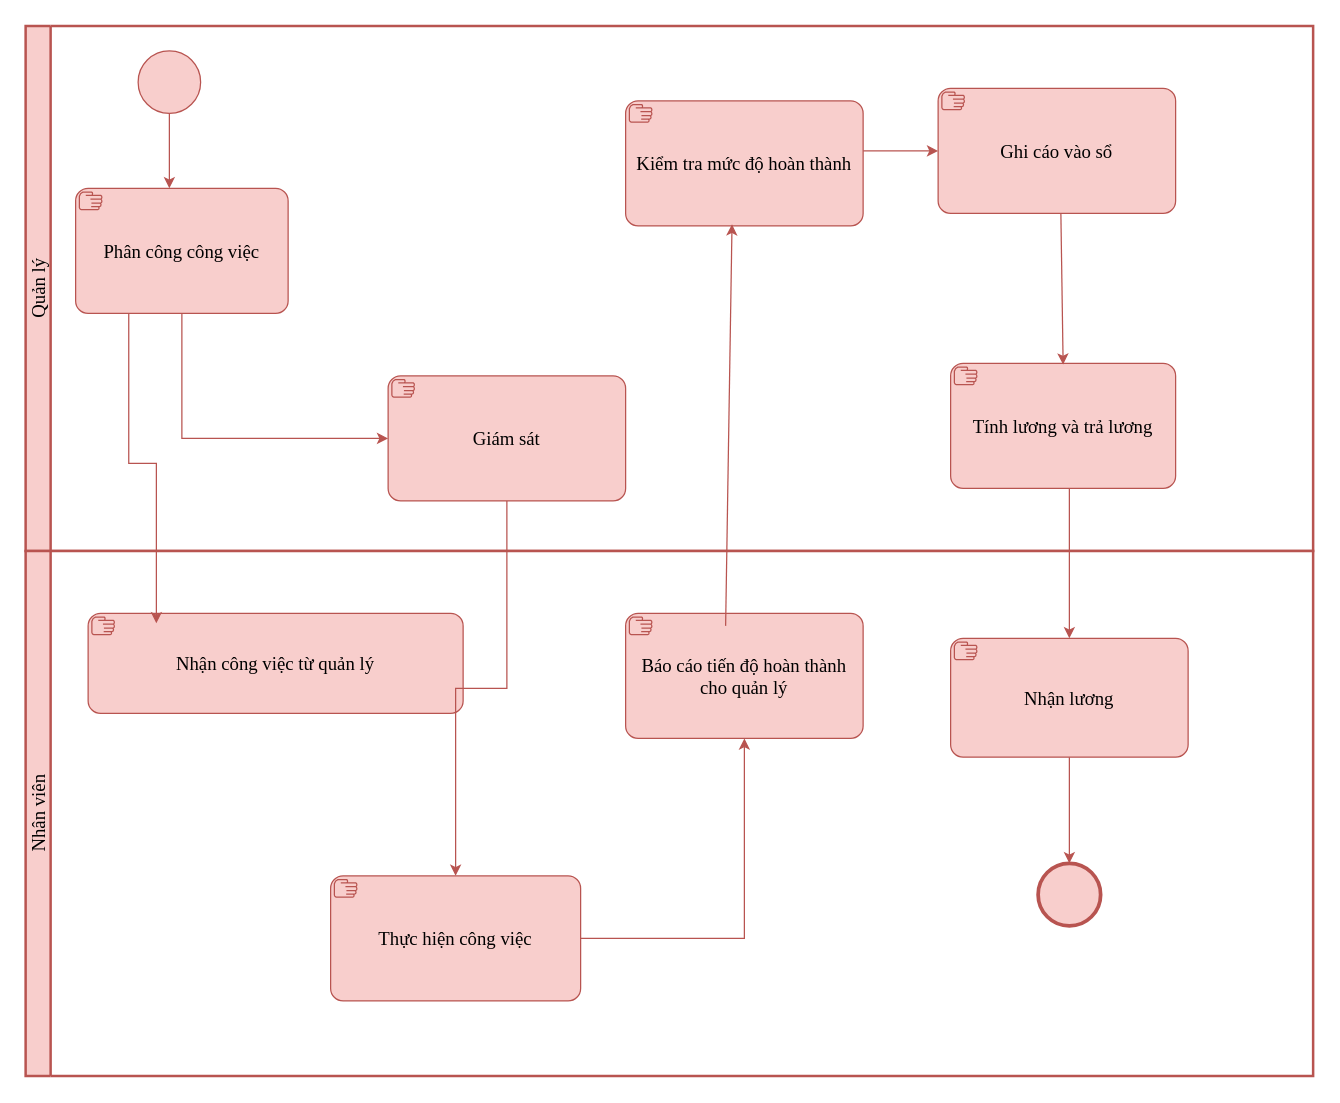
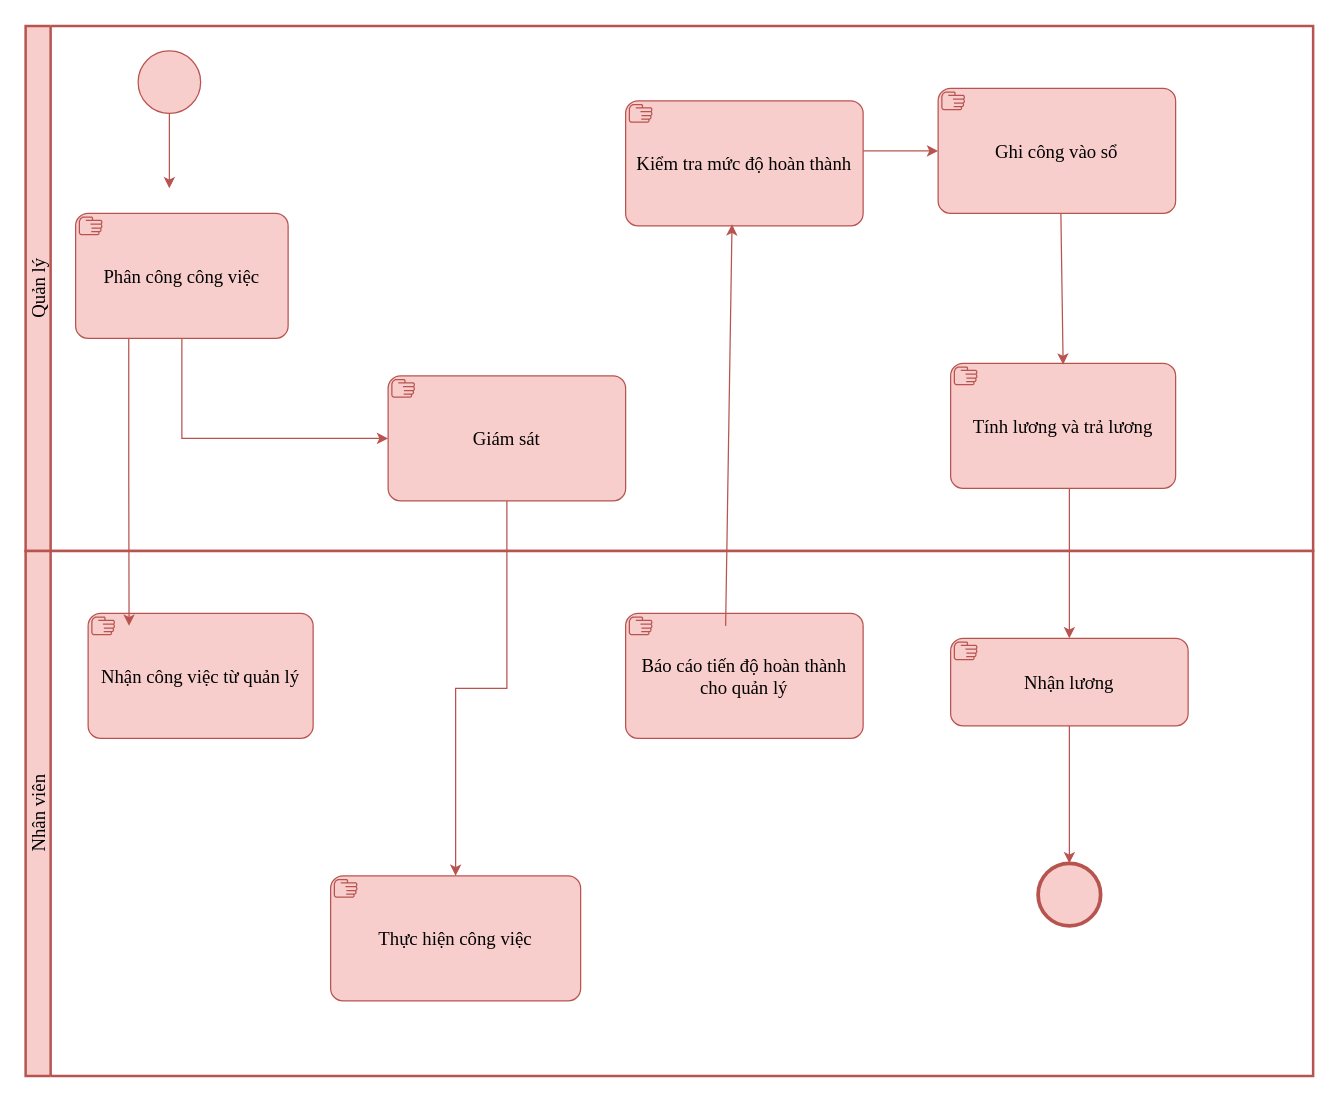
- <mxCell id="5" value="Ghi cáo vào sổ" style="points=[[0.25,0,0],[0.5,0,0],[0.75,0,0],[1,0.25,0],[1,0.5,0],[1,0.75,0],[0.75,1,0],[0.5,1,0],[0.25,1,0],[0,0.75,0],[0,0.5,0],[0,0.25,0]];shape=mxgraph.bpmn.task;whiteSpace=wrap;rectStyle=rounded;size=10;html=1;container=1;expand=0;collapsible=0;taskMarker=manual;fillColor=#f8cecc;strokeColor=#b85450;fontFamily=Times New Roman;fontSize=15;" parent="2" vertex="1"><mxGeometry x="730" y="50" width="190" height="100" as="geometry" /></mxCell>
+ <mxCell id="5" value="Ghi công vào sổ" style="points=[[0.25,0,0],[0.5,0,0],[0.75,0,0],[1,0.25,0],[1,0.5,0],[1,0.75,0],[0.75,1,0],[0.5,1,0],[0.25,1,0],[0,0.75,0],[0,0.5,0],[0,0.25,0]];shape=mxgraph.bpmn.task;whiteSpace=wrap;rectStyle=rounded;size=10;html=1;container=1;expand=0;collapsible=0;taskMarker=manual;fillColor=#f8cecc;strokeColor=#b85450;fontFamily=Times New Roman;fontSize=15;" parent="2" vertex="1"><mxGeometry x="730" y="50" width="190" height="100" as="geometry" /></mxCell>
- <mxCell id="3" value="Phân công công việc" style="points=[[0.25,0,0],[0.5,0,0],[0.75,0,0],[1,0.25,0],[1,0.5,0],[1,0.75,0],[0.75,1,0],[0.5,1,0],[0.25,1,0],[0,0.75,0],[0,0.5,0],[0,0.25,0]];shape=mxgraph.bpmn.task;whiteSpace=wrap;rectStyle=rounded;size=10;html=1;container=1;expand=0;collapsible=0;taskMarker=manual;fillColor=#f8cecc;strokeColor=#b85450;fontFamily=Times New Roman;fontSize=15;" parent="2" vertex="1"><mxGeometry x="40" y="130" width="170" height="100" as="geometry" /></mxCell>
+ <mxCell id="3" value="Phân công công việc" style="points=[[0.25,0,0],[0.5,0,0],[0.75,0,0],[1,0.25,0],[1,0.5,0],[1,0.75,0],[0.75,1,0],[0.5,1,0],[0.25,1,0],[0,0.75,0],[0,0.5,0],[0,0.25,0]];shape=mxgraph.bpmn.task;whiteSpace=wrap;rectStyle=rounded;size=10;html=1;container=1;expand=0;collapsible=0;taskMarker=manual;fillColor=#f8cecc;strokeColor=#b85450;fontFamily=Times New Roman;fontSize=15;" parent="2" vertex="1"><mxGeometry x="40" y="150" width="170" height="100" as="geometry" /></mxCell>
- <mxCell id="14" value="Nhận công việc từ quản lý" style="points=[[0.25,0,0],[0.5,0,0],[0.75,0,0],[1,0.25,0],[1,0.5,0],[1,0.75,0],[0.75,1,0],[0.5,1,0],[0.25,1,0],[0,0.75,0],[0,0.5,0],[0,0.25,0]];shape=mxgraph.bpmn.task;whiteSpace=wrap;rectStyle=rounded;size=10;html=1;container=1;expand=0;collapsible=0;taskMarker=manual;fillColor=#f8cecc;strokeColor=#b85450;fontFamily=Times New Roman;fontSize=15;" parent="13" vertex="1"><mxGeometry x="50" y="50" width="300" height="80" as="geometry" /></mxCell>
+ <mxCell id="14" value="Nhận công việc từ quản lý" style="points=[[0.25,0,0],[0.5,0,0],[0.75,0,0],[1,0.25,0],[1,0.5,0],[1,0.75,0],[0.75,1,0],[0.5,1,0],[0.25,1,0],[0,0.75,0],[0,0.5,0],[0,0.25,0]];shape=mxgraph.bpmn.task;whiteSpace=wrap;rectStyle=rounded;size=10;html=1;container=1;expand=0;collapsible=0;taskMarker=manual;fillColor=#f8cecc;strokeColor=#b85450;fontFamily=Times New Roman;fontSize=15;" parent="13" vertex="1"><mxGeometry x="50" y="50" width="180" height="100" as="geometry" /></mxCell>
- <mxCell id="18" value="Nhận lương" style="points=[[0.25,0,0],[0.5,0,0],[0.75,0,0],[1,0.25,0],[1,0.5,0],[1,0.75,0],[0.75,1,0],[0.5,1,0],[0.25,1,0],[0,0.75,0],[0,0.5,0],[0,0.25,0]];shape=mxgraph.bpmn.task;whiteSpace=wrap;rectStyle=rounded;size=10;html=1;container=1;expand=0;collapsible=0;taskMarker=manual;fillColor=#f8cecc;strokeColor=#b85450;fontFamily=Times New Roman;fontSize=15;" parent="13" vertex="1"><mxGeometry x="740" y="70" width="190" height="95" as="geometry" /></mxCell>
+ <mxCell id="18" value="Nhận lương" style="points=[[0.25,0,0],[0.5,0,0],[0.75,0,0],[1,0.25,0],[1,0.5,0],[1,0.75,0],[0.75,1,0],[0.5,1,0],[0.25,1,0],[0,0.75,0],[0,0.5,0],[0,0.25,0]];shape=mxgraph.bpmn.task;whiteSpace=wrap;rectStyle=rounded;size=10;html=1;container=1;expand=0;collapsible=0;taskMarker=manual;fillColor=#f8cecc;strokeColor=#b85450;fontFamily=Times New Roman;fontSize=15;" parent="13" vertex="1"><mxGeometry x="740" y="70" width="190" height="70" as="geometry" /></mxCell>
- <mxCell id="15" style="edgeStyle=orthogonalEdgeStyle;rounded=0;orthogonalLoop=1;jettySize=auto;html=1;fillColor=#f8cecc;strokeColor=#b85450;fontFamily=Times New Roman;fontSize=15;" parent="13" source="16" target="17" edge="1"><mxGeometry relative="1" as="geometry" /></mxCell>
